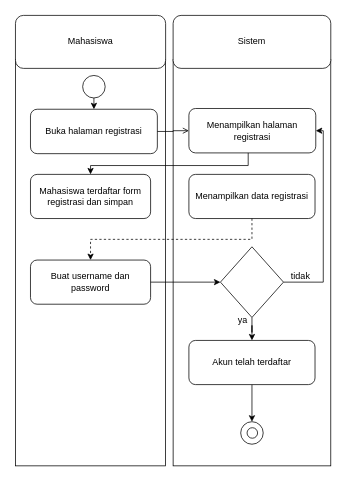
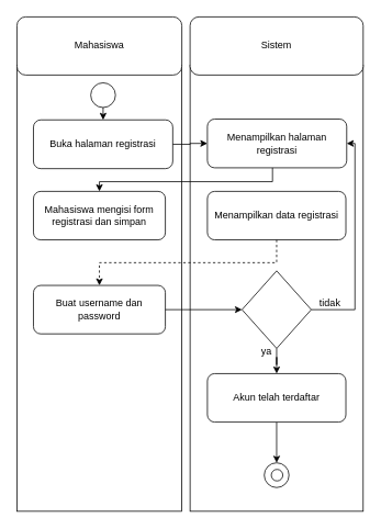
- <mxCell id="28" style="edgeStyle=orthogonalEdgeStyle;rounded=0;orthogonalLoop=1;jettySize=auto;html=1;exitX=1;exitY=0.5;exitDx=0;exitDy=0;entryX=0;entryY=0.5;entryDx=0;entryDy=0;endArrow=open;" edge="1" parent="2" source="24" target="6"><mxGeometry relative="1" as="geometry" /></mxCell>
+ <mxCell id="28" style="edgeStyle=orthogonalEdgeStyle;rounded=0;orthogonalLoop=1;jettySize=auto;html=1;exitX=1;exitY=0.5;exitDx=0;exitDy=0;entryX=0;entryY=0.5;entryDx=0;entryDy=0;" edge="1" parent="2" source="24" target="6"><mxGeometry relative="1" as="geometry" /></mxCell>
- <mxCell id="22" value="Mahasiswa terdaftar form registrasi dan simpan" style="rounded=1;whiteSpace=wrap;html=1;" vertex="1" parent="17"><mxGeometry x="20" y="211.765" width="160" height="58.824" as="geometry" /></mxCell>
+ <mxCell id="22" value="Mahasiswa mengisi form registrasi dan simpan" style="rounded=1;whiteSpace=wrap;html=1;" vertex="1" parent="17"><mxGeometry x="20" y="211.765" width="160" height="58.824" as="geometry" /></mxCell>
